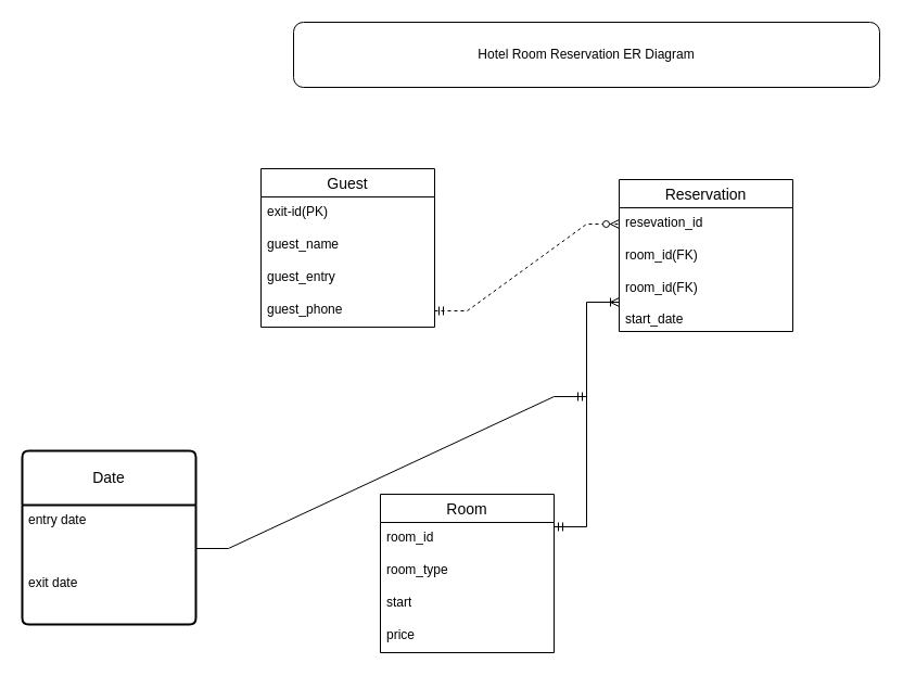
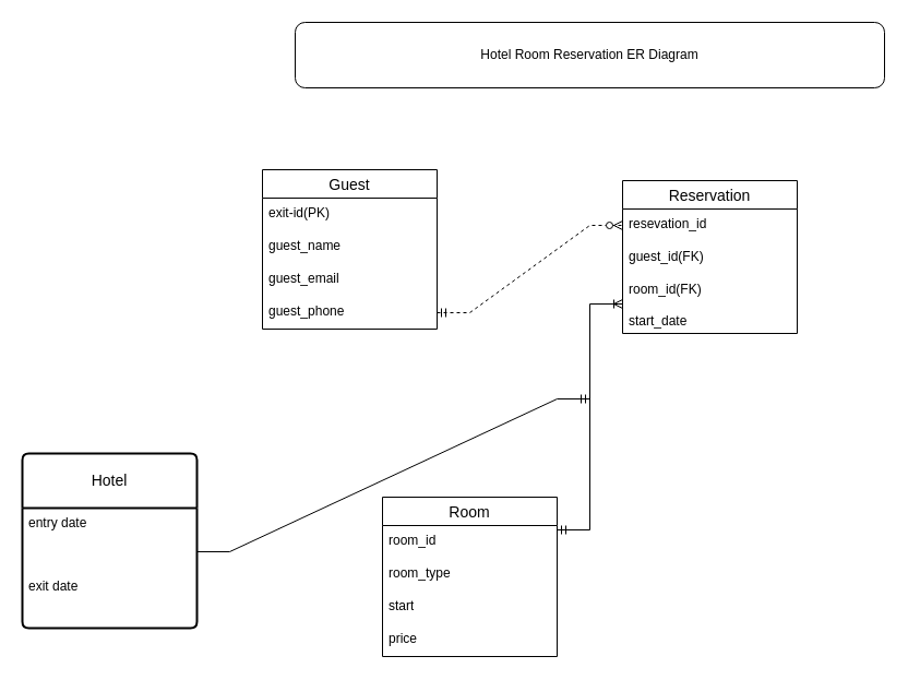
- <mxCell id="9" value="room_id(FK)" style="text;strokeColor=none;fillColor=none;spacingLeft=4;spacingRight=4;overflow=hidden;rotatable=0;points=[[0,0.5],[1,0.5]];portConstraint=eastwest;fontSize=12;whiteSpace=wrap;html=1;" parent="7" vertex="1"><mxGeometry y="56" width="160" height="30" as="geometry" /></mxCell>
+ <mxCell id="9" value="guest_id(FK)" style="text;strokeColor=none;fillColor=none;spacingLeft=4;spacingRight=4;overflow=hidden;rotatable=0;points=[[0,0.5],[1,0.5]];portConstraint=eastwest;fontSize=12;whiteSpace=wrap;html=1;" parent="7" vertex="1"><mxGeometry y="56" width="160" height="30" as="geometry" /></mxCell>
- <mxCell id="5" value="guest_entry" style="text;strokeColor=none;fillColor=none;spacingLeft=4;spacingRight=4;overflow=hidden;rotatable=0;points=[[0,0.5],[1,0.5]];portConstraint=eastwest;fontSize=12;whiteSpace=wrap;html=1;" parent="2" vertex="1"><mxGeometry y="86" width="160" height="30" as="geometry" /></mxCell>
+ <mxCell id="5" value="guest_email" style="text;strokeColor=none;fillColor=none;spacingLeft=4;spacingRight=4;overflow=hidden;rotatable=0;points=[[0,0.5],[1,0.5]];portConstraint=eastwest;fontSize=12;whiteSpace=wrap;html=1;" parent="2" vertex="1"><mxGeometry y="86" width="160" height="30" as="geometry" /></mxCell>
- <mxCell id="19" value="Date" style="swimlane;childLayout=stackLayout;horizontal=1;startSize=50;horizontalStack=0;rounded=1;fontSize=14;fontStyle=0;strokeWidth=2;resizeParent=0;resizeLast=1;shadow=0;dashed=0;align=center;arcSize=4;whiteSpace=wrap;html=1;" parent="1" vertex="1"><mxGeometry x="20" y="415" width="160" height="160" as="geometry" /></mxCell>
+ <mxCell id="19" value="Hotel" style="swimlane;childLayout=stackLayout;horizontal=1;startSize=50;horizontalStack=0;rounded=1;fontSize=14;fontStyle=0;strokeWidth=2;resizeParent=0;resizeLast=1;shadow=0;dashed=0;align=center;arcSize=4;whiteSpace=wrap;html=1;" parent="1" vertex="1"><mxGeometry x="20" y="415" width="160" height="160" as="geometry" /></mxCell>
